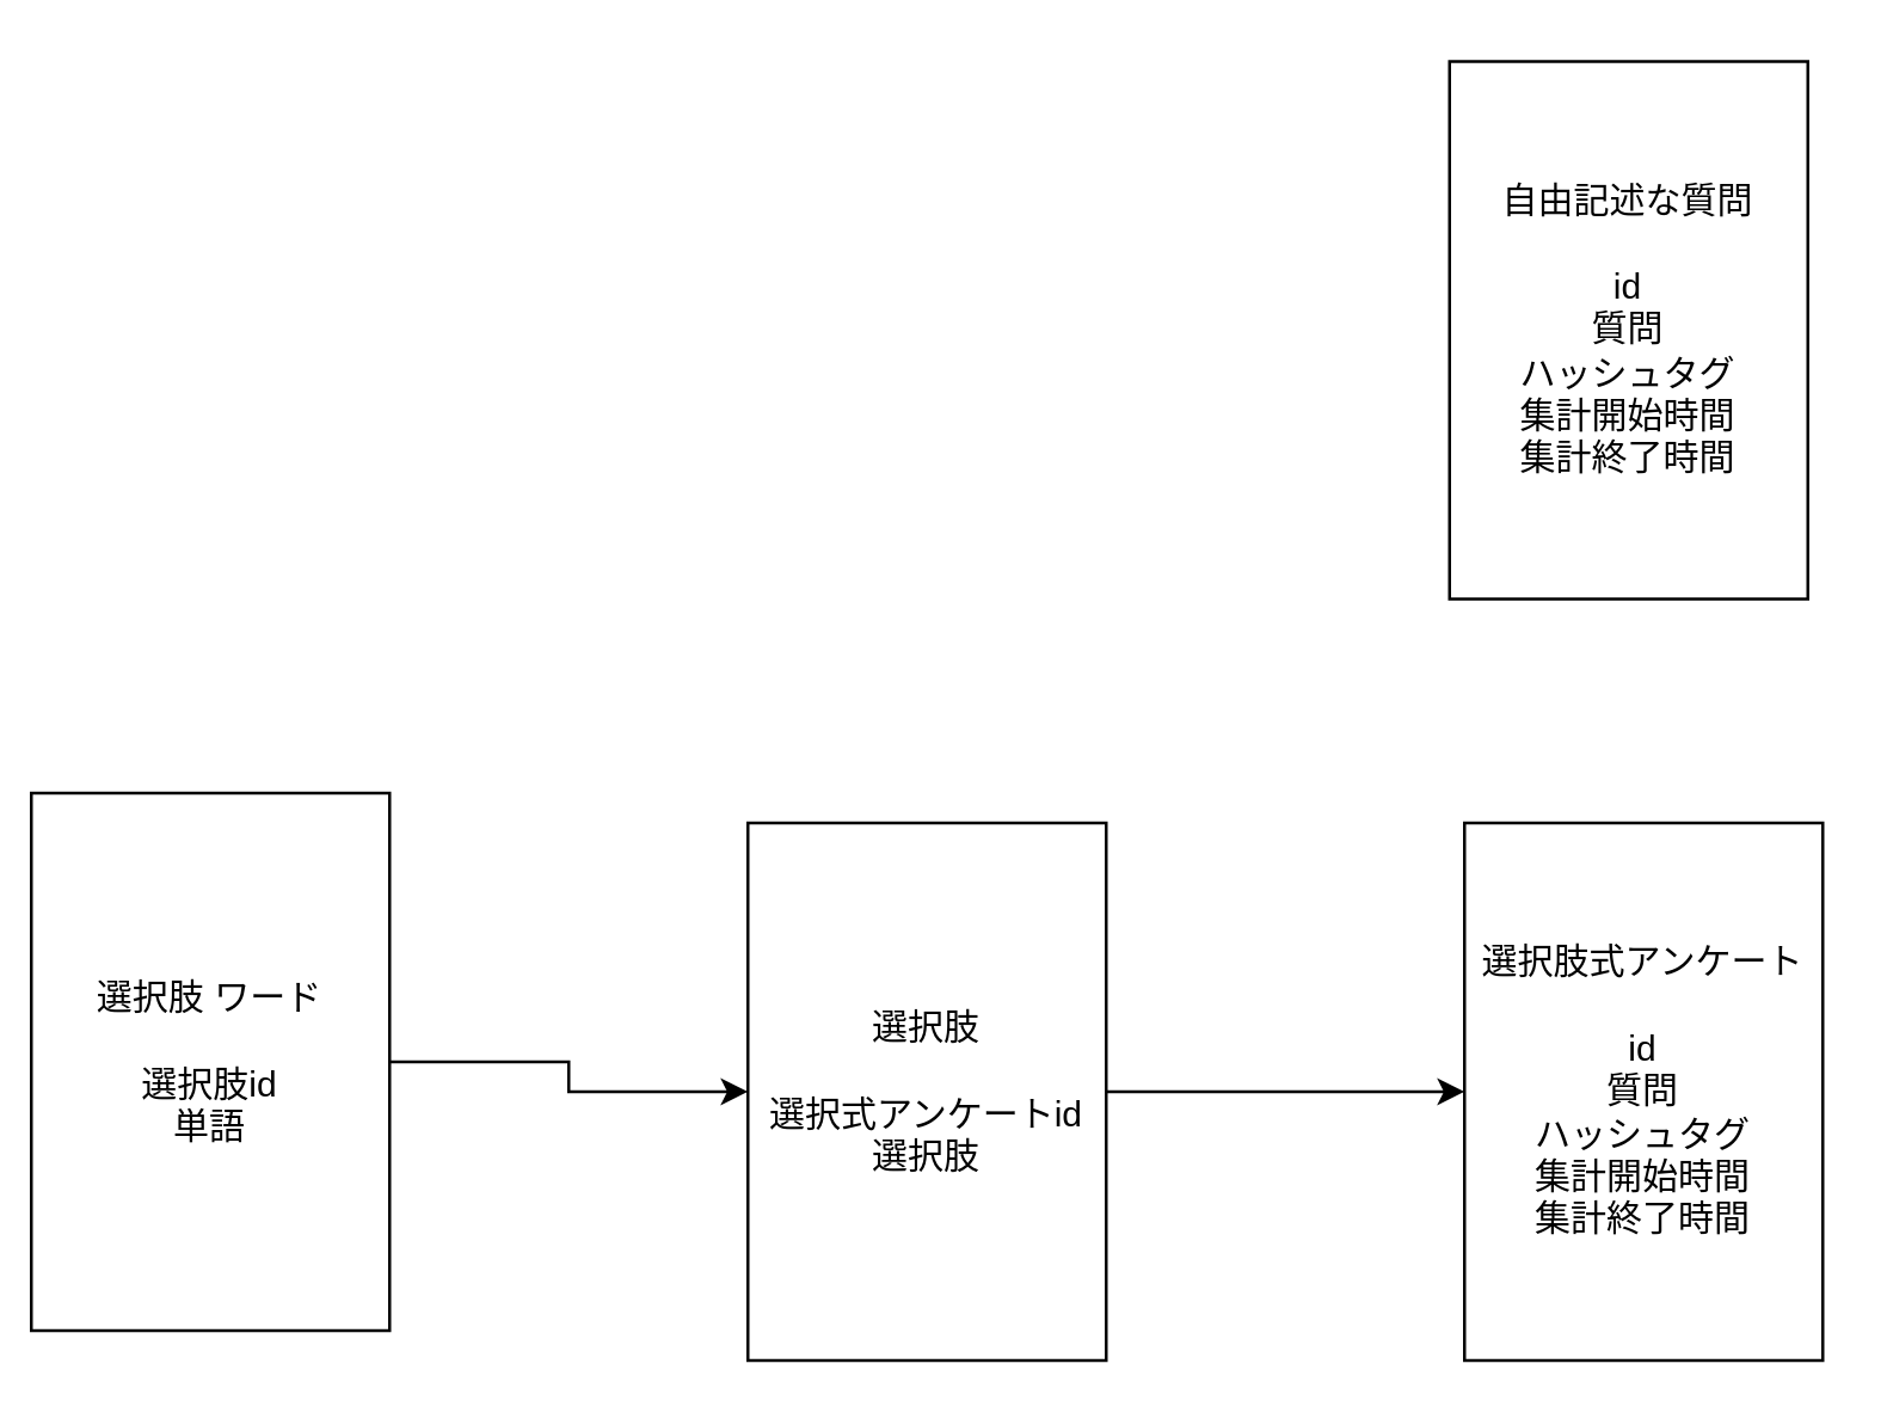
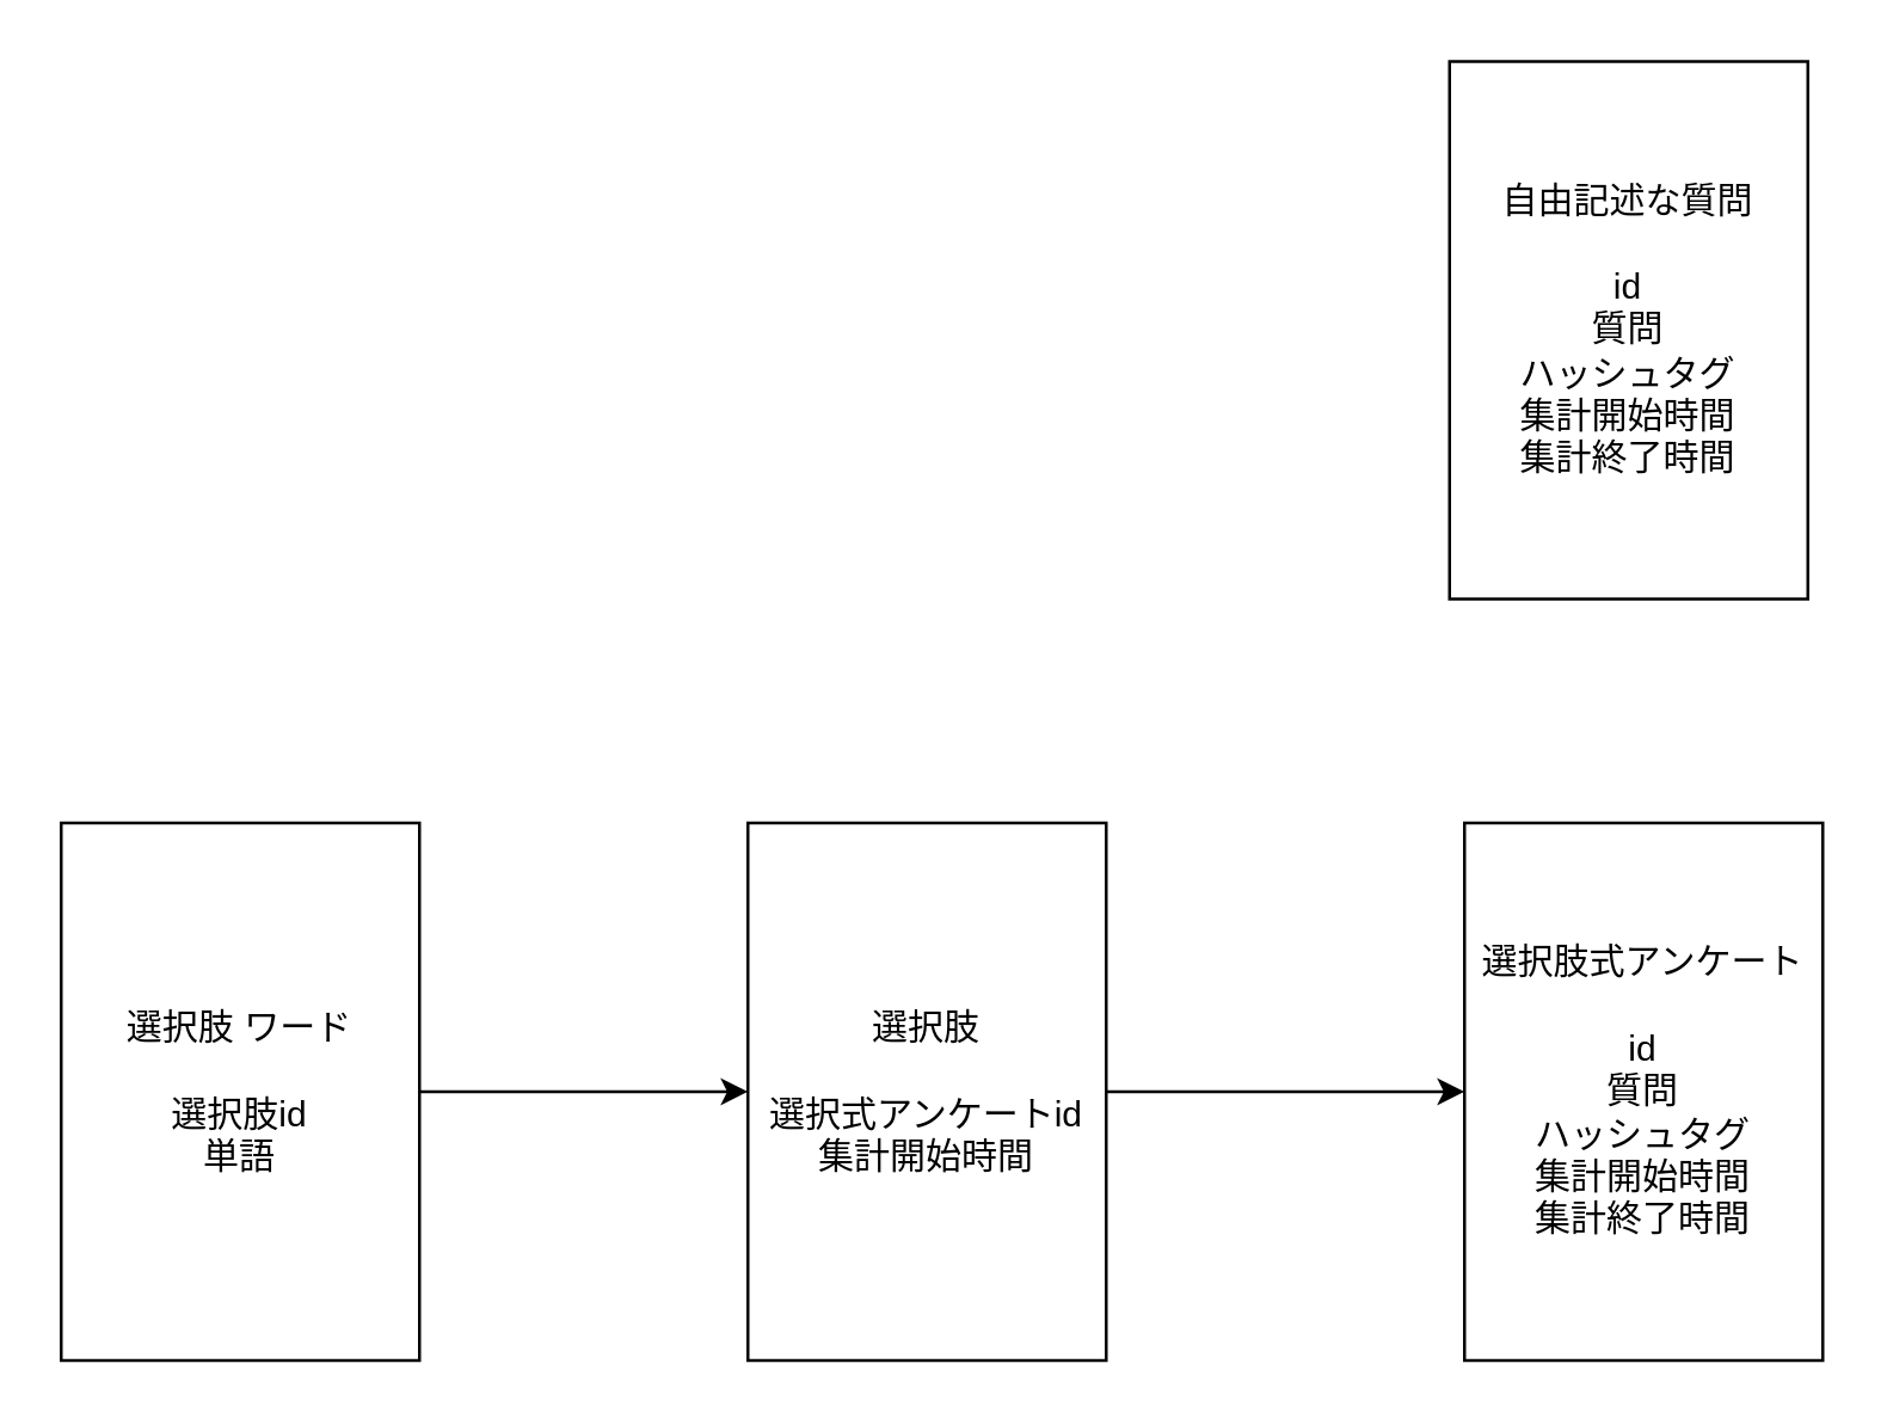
- <mxCell id="7" value="選択肢 ワード&lt;br&gt;&lt;br&gt;選択肢id&lt;br&gt;単語" style="rounded=0;whiteSpace=wrap;html=1;" parent="1" vertex="1"><mxGeometry x="10" y="265" width="120" height="180" as="geometry" /></mxCell>
+ <mxCell id="7" value="選択肢 ワード&lt;br&gt;&lt;br&gt;選択肢id&lt;br&gt;単語" style="rounded=0;whiteSpace=wrap;html=1;" parent="1" vertex="1"><mxGeometry x="20" y="275" width="120" height="180" as="geometry" /></mxCell>
- <mxCell id="5" value="選択肢&lt;br&gt;&lt;br&gt;選択式アンケートid&lt;br&gt;選択肢" style="rounded=0;whiteSpace=wrap;html=1;" parent="1" vertex="1"><mxGeometry x="250" y="275" width="120" height="180" as="geometry" /></mxCell>
+ <mxCell id="5" value="選択肢&lt;br&gt;&lt;br&gt;選択式アンケートid&lt;br&gt;集計開始時間" style="rounded=0;whiteSpace=wrap;html=1;" parent="1" vertex="1"><mxGeometry x="250" y="275" width="120" height="180" as="geometry" /></mxCell>
